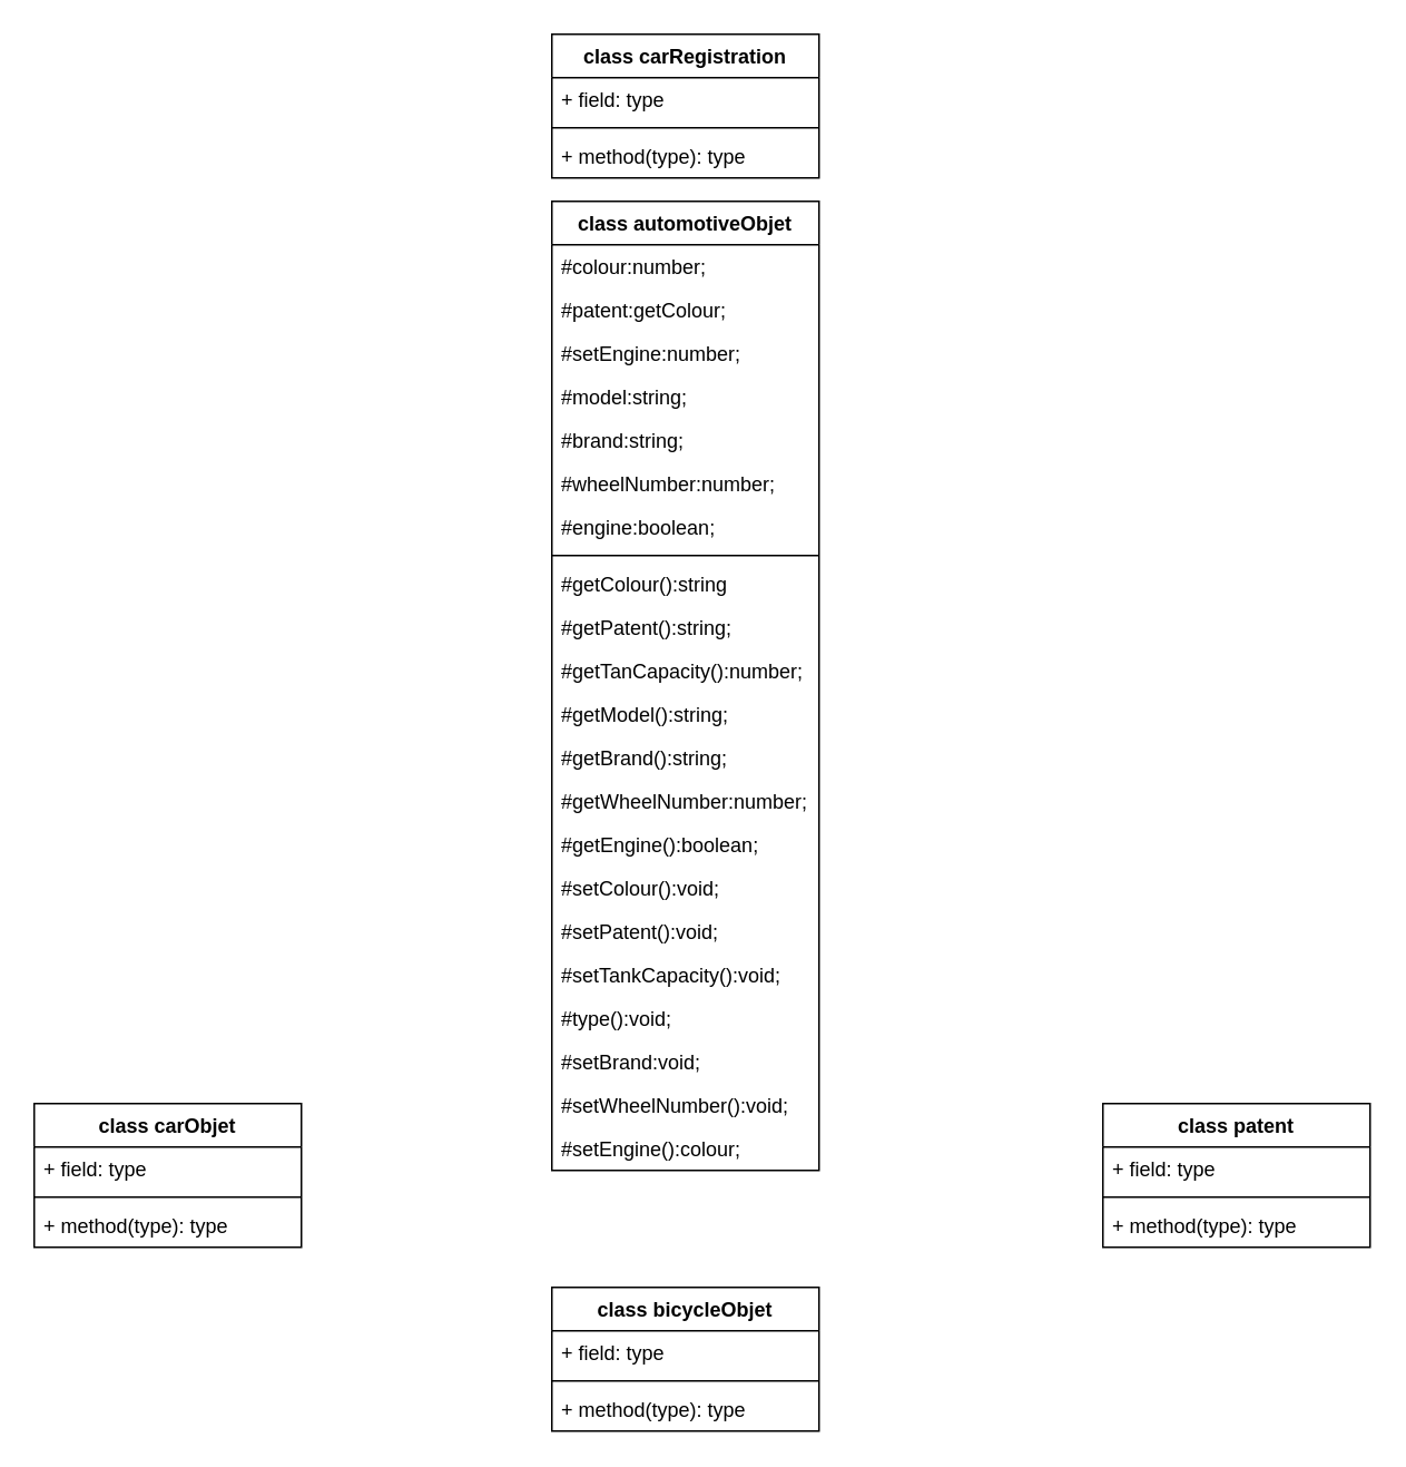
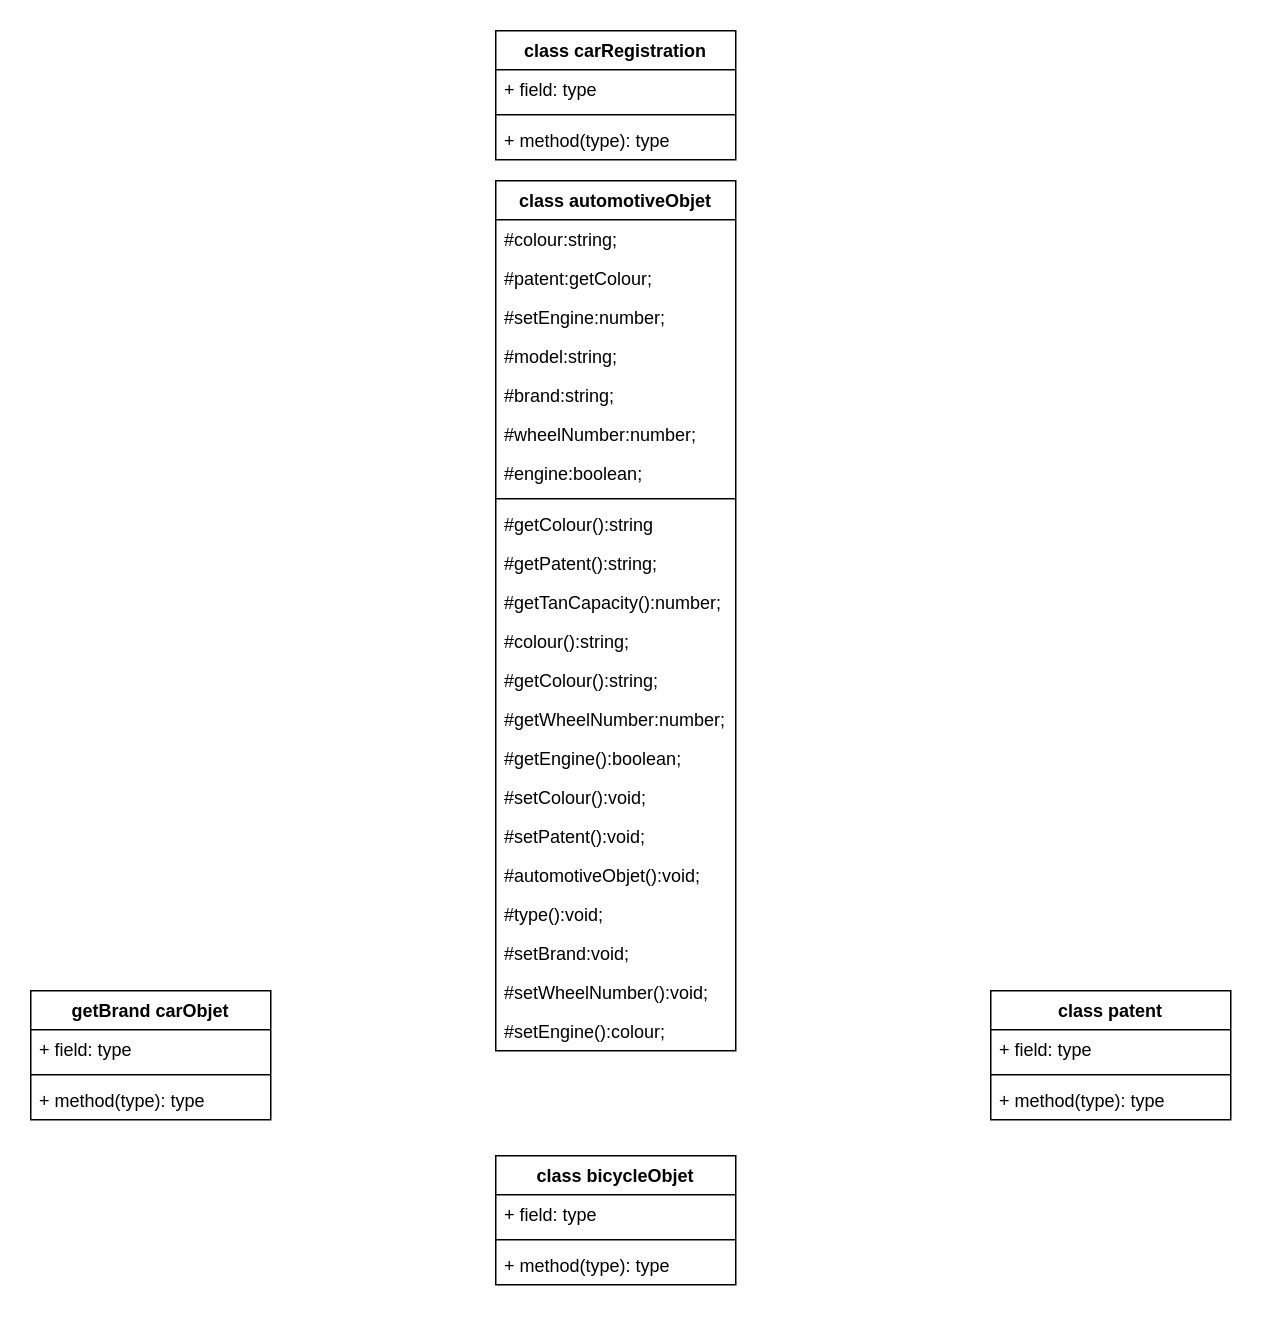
- <mxCell id="7" value="#colour:number;" style="text;strokeColor=none;fillColor=none;align=left;verticalAlign=top;spacingLeft=4;spacingRight=4;overflow=hidden;rotatable=0;points=[[0,0.5],[1,0.5]];portConstraint=eastwest;" vertex="1" parent="6"><mxGeometry y="26" width="160" height="26" as="geometry" /></mxCell>
+ <mxCell id="7" value="#colour:string;" style="text;strokeColor=none;fillColor=none;align=left;verticalAlign=top;spacingLeft=4;spacingRight=4;overflow=hidden;rotatable=0;points=[[0,0.5],[1,0.5]];portConstraint=eastwest;" vertex="1" parent="6"><mxGeometry y="26" width="160" height="26" as="geometry" /></mxCell>
- <mxCell id="18" value="#getModel():string;" style="text;strokeColor=none;fillColor=none;align=left;verticalAlign=top;spacingLeft=4;spacingRight=4;overflow=hidden;rotatable=0;points=[[0,0.5],[1,0.5]];portConstraint=eastwest;" vertex="1" parent="6"><mxGeometry y="294" width="160" height="26" as="geometry" /></mxCell>
+ <mxCell id="18" value="#colour():string;" style="text;strokeColor=none;fillColor=none;align=left;verticalAlign=top;spacingLeft=4;spacingRight=4;overflow=hidden;rotatable=0;points=[[0,0.5],[1,0.5]];portConstraint=eastwest;" vertex="1" parent="6"><mxGeometry y="294" width="160" height="26" as="geometry" /></mxCell>
- <mxCell id="19" value="#getBrand():string;" style="text;strokeColor=none;fillColor=none;align=left;verticalAlign=top;spacingLeft=4;spacingRight=4;overflow=hidden;rotatable=0;points=[[0,0.5],[1,0.5]];portConstraint=eastwest;" vertex="1" parent="6"><mxGeometry y="320" width="160" height="26" as="geometry" /></mxCell>
+ <mxCell id="19" value="#getColour():string;" style="text;strokeColor=none;fillColor=none;align=left;verticalAlign=top;spacingLeft=4;spacingRight=4;overflow=hidden;rotatable=0;points=[[0,0.5],[1,0.5]];portConstraint=eastwest;" vertex="1" parent="6"><mxGeometry y="320" width="160" height="26" as="geometry" /></mxCell>
- <mxCell id="24" value="#setTankCapacity():void;" style="text;strokeColor=none;fillColor=none;align=left;verticalAlign=top;spacingLeft=4;spacingRight=4;overflow=hidden;rotatable=0;points=[[0,0.5],[1,0.5]];portConstraint=eastwest;" vertex="1" parent="6"><mxGeometry y="450" width="160" height="26" as="geometry" /></mxCell>
+ <mxCell id="24" value="#automotiveObjet():void;" style="text;strokeColor=none;fillColor=none;align=left;verticalAlign=top;spacingLeft=4;spacingRight=4;overflow=hidden;rotatable=0;points=[[0,0.5],[1,0.5]];portConstraint=eastwest;" vertex="1" parent="6"><mxGeometry y="450" width="160" height="26" as="geometry" /></mxCell>
- <mxCell id="29" value="class carObjet" style="swimlane;fontStyle=1;align=center;verticalAlign=top;childLayout=stackLayout;horizontal=1;startSize=26;horizontalStack=0;resizeParent=1;resizeParentMax=0;resizeLast=0;collapsible=1;marginBottom=0;" vertex="1" parent="1"><mxGeometry x="20" y="660" width="160" height="86" as="geometry" /></mxCell>
+ <mxCell id="29" value="getBrand carObjet" style="swimlane;fontStyle=1;align=center;verticalAlign=top;childLayout=stackLayout;horizontal=1;startSize=26;horizontalStack=0;resizeParent=1;resizeParentMax=0;resizeLast=0;collapsible=1;marginBottom=0;" vertex="1" parent="1"><mxGeometry x="20" y="660" width="160" height="86" as="geometry" /></mxCell>
